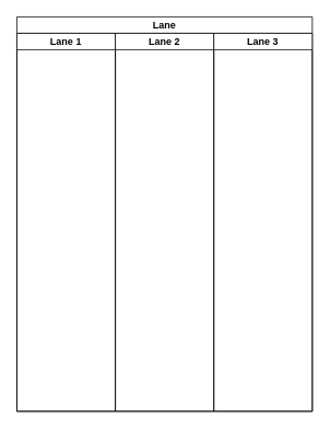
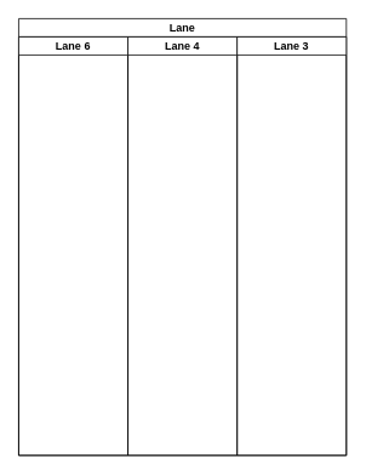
- <mxCell id="3" value="Lane 1" style="swimlane;startSize=20;" vertex="1" parent="2"><mxGeometry y="20" width="120" height="460" as="geometry" /></mxCell>
+ <mxCell id="3" value="Lane 6" style="swimlane;startSize=20;" vertex="1" parent="2"><mxGeometry y="20" width="120" height="460" as="geometry" /></mxCell>
- <mxCell id="4" value="Lane 2" style="swimlane;startSize=20;" vertex="1" parent="2"><mxGeometry x="120" y="20" width="120" height="460" as="geometry" /></mxCell>
+ <mxCell id="4" value="Lane 4" style="swimlane;startSize=20;" vertex="1" parent="2"><mxGeometry x="120" y="20" width="120" height="460" as="geometry" /></mxCell>
